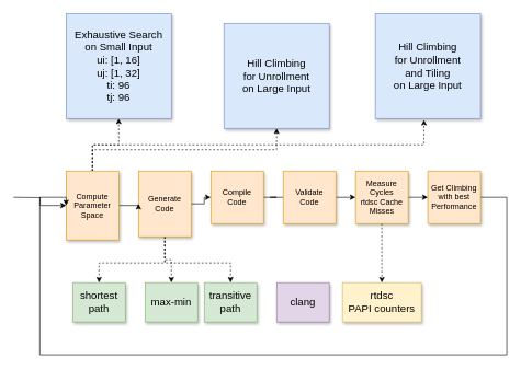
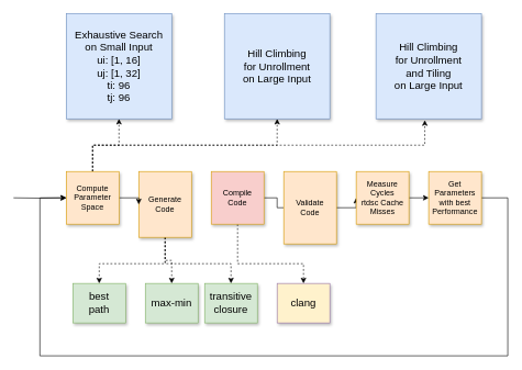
- <mxCell id="24" value="&lt;div style=&quot;font-size: 16px;&quot;&gt;&lt;font style=&quot;font-size: 16px;&quot;&gt;Hill Climbing&lt;/font&gt;&lt;/div&gt;&lt;div style=&quot;font-size: 16px;&quot;&gt;&lt;font style=&quot;font-size: 16px;&quot;&gt;for Unrollment&lt;br&gt;&lt;/font&gt;&lt;/div&gt;&lt;div style=&quot;font-size: 16px;&quot;&gt;&lt;font style=&quot;font-size: 16px;&quot;&gt;on Large Input&lt;/font&gt;&lt;/div&gt;" style="rounded=0;whiteSpace=wrap;html=1;shadow=1;fillColor=#dae8fc;strokeColor=#6c8ebf;" parent="1" vertex="1"><mxGeometry x="340" y="35" width="160" height="160" as="geometry" /></mxCell>
+ <mxCell id="24" value="&lt;div style=&quot;font-size: 16px;&quot;&gt;&lt;font style=&quot;font-size: 16px;&quot;&gt;Hill Climbing&lt;/font&gt;&lt;/div&gt;&lt;div style=&quot;font-size: 16px;&quot;&gt;&lt;font style=&quot;font-size: 16px;&quot;&gt;for Unrollment&lt;br&gt;&lt;/font&gt;&lt;/div&gt;&lt;div style=&quot;font-size: 16px;&quot;&gt;&lt;font style=&quot;font-size: 16px;&quot;&gt;on Large Input&lt;/font&gt;&lt;/div&gt;" style="rounded=0;whiteSpace=wrap;html=1;shadow=1;fillColor=#dae8fc;strokeColor=#6c8ebf;" parent="1" vertex="1"><mxGeometry x="340" y="20" width="160" height="160" as="geometry" /></mxCell>
- <mxCell id="15" value="&lt;div&gt;Compile&lt;/div&gt;&lt;div&gt;Code&lt;/div&gt;" style="whiteSpace=wrap;html=1;aspect=fixed;shadow=1;fillColor=#ffe6cc;strokeColor=#d79b00;" parent="1" vertex="1"><mxGeometry x="320" y="260" width="80" height="80" as="geometry" /></mxCell>
+ <mxCell id="15" value="&lt;div&gt;Compile&lt;/div&gt;&lt;div&gt;Code&lt;/div&gt;" style="whiteSpace=wrap;html=1;aspect=fixed;shadow=1;fillColor=#f8cecc;strokeColor=#d79b00;" parent="1" vertex="1"><mxGeometry x="320" y="260" width="80" height="80" as="geometry" /></mxCell>
- <mxCell id="17" value="&lt;div&gt;Validate &lt;br&gt;&lt;/div&gt;&lt;div&gt;Code&lt;/div&gt;" style="whiteSpace=wrap;html=1;aspect=fixed;shadow=1;fillColor=#ffe6cc;strokeColor=#d79b00;" parent="1" vertex="1"><mxGeometry x="430" y="260" width="80" height="80" as="geometry" /></mxCell>
+ <mxCell id="17" value="&lt;div&gt;Validate &lt;br&gt;&lt;/div&gt;&lt;div&gt;Code&lt;/div&gt;" style="whiteSpace=wrap;html=1;aspect=fixed;shadow=1;fillColor=#ffe6cc;strokeColor=#d79b00;" parent="1" vertex="1"><mxGeometry x="430" y="260" width="80" height="110" as="geometry" /></mxCell>
- <mxCell id="22" value="&lt;div&gt;Get Climbing with best&lt;/div&gt;&lt;div&gt;Performance&lt;br&gt;&lt;/div&gt;" style="whiteSpace=wrap;html=1;aspect=fixed;shadow=1;fillColor=#ffe6cc;strokeColor=#d79b00;" parent="1" vertex="1"><mxGeometry x="650" y="260" width="80" height="80" as="geometry" /></mxCell>
+ <mxCell id="22" value="&lt;div&gt;Get Parameters with best&lt;/div&gt;&lt;div&gt;Performance&lt;br&gt;&lt;/div&gt;" style="whiteSpace=wrap;html=1;aspect=fixed;shadow=1;fillColor=#ffe6cc;strokeColor=#d79b00;" parent="1" vertex="1"><mxGeometry x="650" y="260" width="80" height="80" as="geometry" /></mxCell>
- <mxCell id="2" style="edgeStyle=orthogonalEdgeStyle;rounded=0;orthogonalLoop=1;jettySize=auto;html=1;exitX=1;exitY=0.5;exitDx=0;exitDy=0;" parent="1" source="6" target="15" edge="1"><mxGeometry relative="1" as="geometry" /></mxCell>
- <mxCell id="12" value="Compute Parameter Space" style="whiteSpace=wrap;html=1;aspect=fixed;shadow=1;fillColor=#ffe6cc;strokeColor=#d79b00;" parent="1" vertex="1"><mxGeometry x="100" y="260" width="80" height="105" as="geometry" /></mxCell>
+ <mxCell id="12" value="Compute Parameter Space" style="whiteSpace=wrap;html=1;aspect=fixed;shadow=1;fillColor=#ffe6cc;strokeColor=#d79b00;" parent="1" vertex="1"><mxGeometry x="100" y="260" width="80" height="80" as="geometry" /></mxCell>
+ <mxCell id="14" style="edgeStyle=orthogonalEdgeStyle;rounded=0;orthogonalLoop=1;jettySize=auto;html=1;exitX=0.5;exitY=1;exitDx=0;exitDy=0;entryX=0.5;entryY=0;entryDx=0;entryDy=0;dashed=1;fontSize=16;" parent="1" source="15" target="30" edge="1"><mxGeometry relative="1" as="geometry"><Array as="points"><mxPoint x="360" y="400" /><mxPoint x="460" y="400" /></Array></mxGeometry></mxCell>
- <mxCell id="19" style="edgeStyle=orthogonalEdgeStyle;rounded=0;orthogonalLoop=1;jettySize=auto;html=1;exitX=0.5;exitY=1;exitDx=0;exitDy=0;entryX=0.5;entryY=0;entryDx=0;entryDy=0;dashed=1;" edge="1" parent="1" source="20" target="31"><mxGeometry relative="1" as="geometry" /></mxCell>
- <mxCell id="26" value="&lt;div&gt;shortest&lt;/div&gt;&lt;div&gt;path&lt;br&gt;&lt;/div&gt;" style="rounded=0;whiteSpace=wrap;html=1;shadow=1;fontSize=16;fillColor=#d5e8d4;strokeColor=#82b366;" parent="1" vertex="1"><mxGeometry x="110" y="430" width="80" height="60" as="geometry" /></mxCell>
+ <mxCell id="26" value="&lt;div&gt;best&lt;/div&gt;&lt;div&gt;path&lt;br&gt;&lt;/div&gt;" style="rounded=0;whiteSpace=wrap;html=1;shadow=1;fontSize=16;fillColor=#d5e8d4;strokeColor=#82b366;" parent="1" vertex="1"><mxGeometry x="110" y="430" width="80" height="60" as="geometry" /></mxCell>
- <mxCell id="28" value="&lt;div&gt;transitive&lt;/div&gt;&lt;div&gt;path&lt;br&gt;&lt;/div&gt;" style="rounded=0;whiteSpace=wrap;html=1;shadow=1;fontSize=16;fillColor=#d5e8d4;strokeColor=#82b366;" parent="1" vertex="1"><mxGeometry x="310" y="430" width="80" height="60" as="geometry" /></mxCell>
+ <mxCell id="28" value="&lt;div&gt;transitive&lt;/div&gt;&lt;div&gt;closure&lt;br&gt;&lt;/div&gt;" style="rounded=0;whiteSpace=wrap;html=1;shadow=1;fontSize=16;fillColor=#d5e8d4;strokeColor=#82b366;" parent="1" vertex="1"><mxGeometry x="310" y="430" width="80" height="60" as="geometry" /></mxCell>
- <mxCell id="30" value="&lt;div&gt;clang&lt;/div&gt;" style="rounded=0;whiteSpace=wrap;html=1;shadow=1;fontSize=16;fillColor=#e1d5e7;strokeColor=#9673a6;" parent="1" vertex="1"><mxGeometry x="420" y="430" width="80" height="60" as="geometry" /></mxCell>
+ <mxCell id="30" value="&lt;div&gt;clang&lt;/div&gt;" style="rounded=0;whiteSpace=wrap;html=1;shadow=1;fontSize=16;fillColor=#fff2cc;strokeColor=#9673a6;" parent="1" vertex="1"><mxGeometry x="420" y="430" width="80" height="60" as="geometry" /></mxCell>
- <mxCell id="31" value="&lt;div&gt;rtdsc&lt;/div&gt;&lt;div&gt;PAPI counters&lt;br&gt;&lt;/div&gt;" style="rounded=0;whiteSpace=wrap;html=1;shadow=1;fontSize=16;fillColor=#fff2cc;strokeColor=#d6b656;" vertex="1" parent="1"><mxGeometry x="520" y="430" width="120" height="60" as="geometry" /></mxCell>
